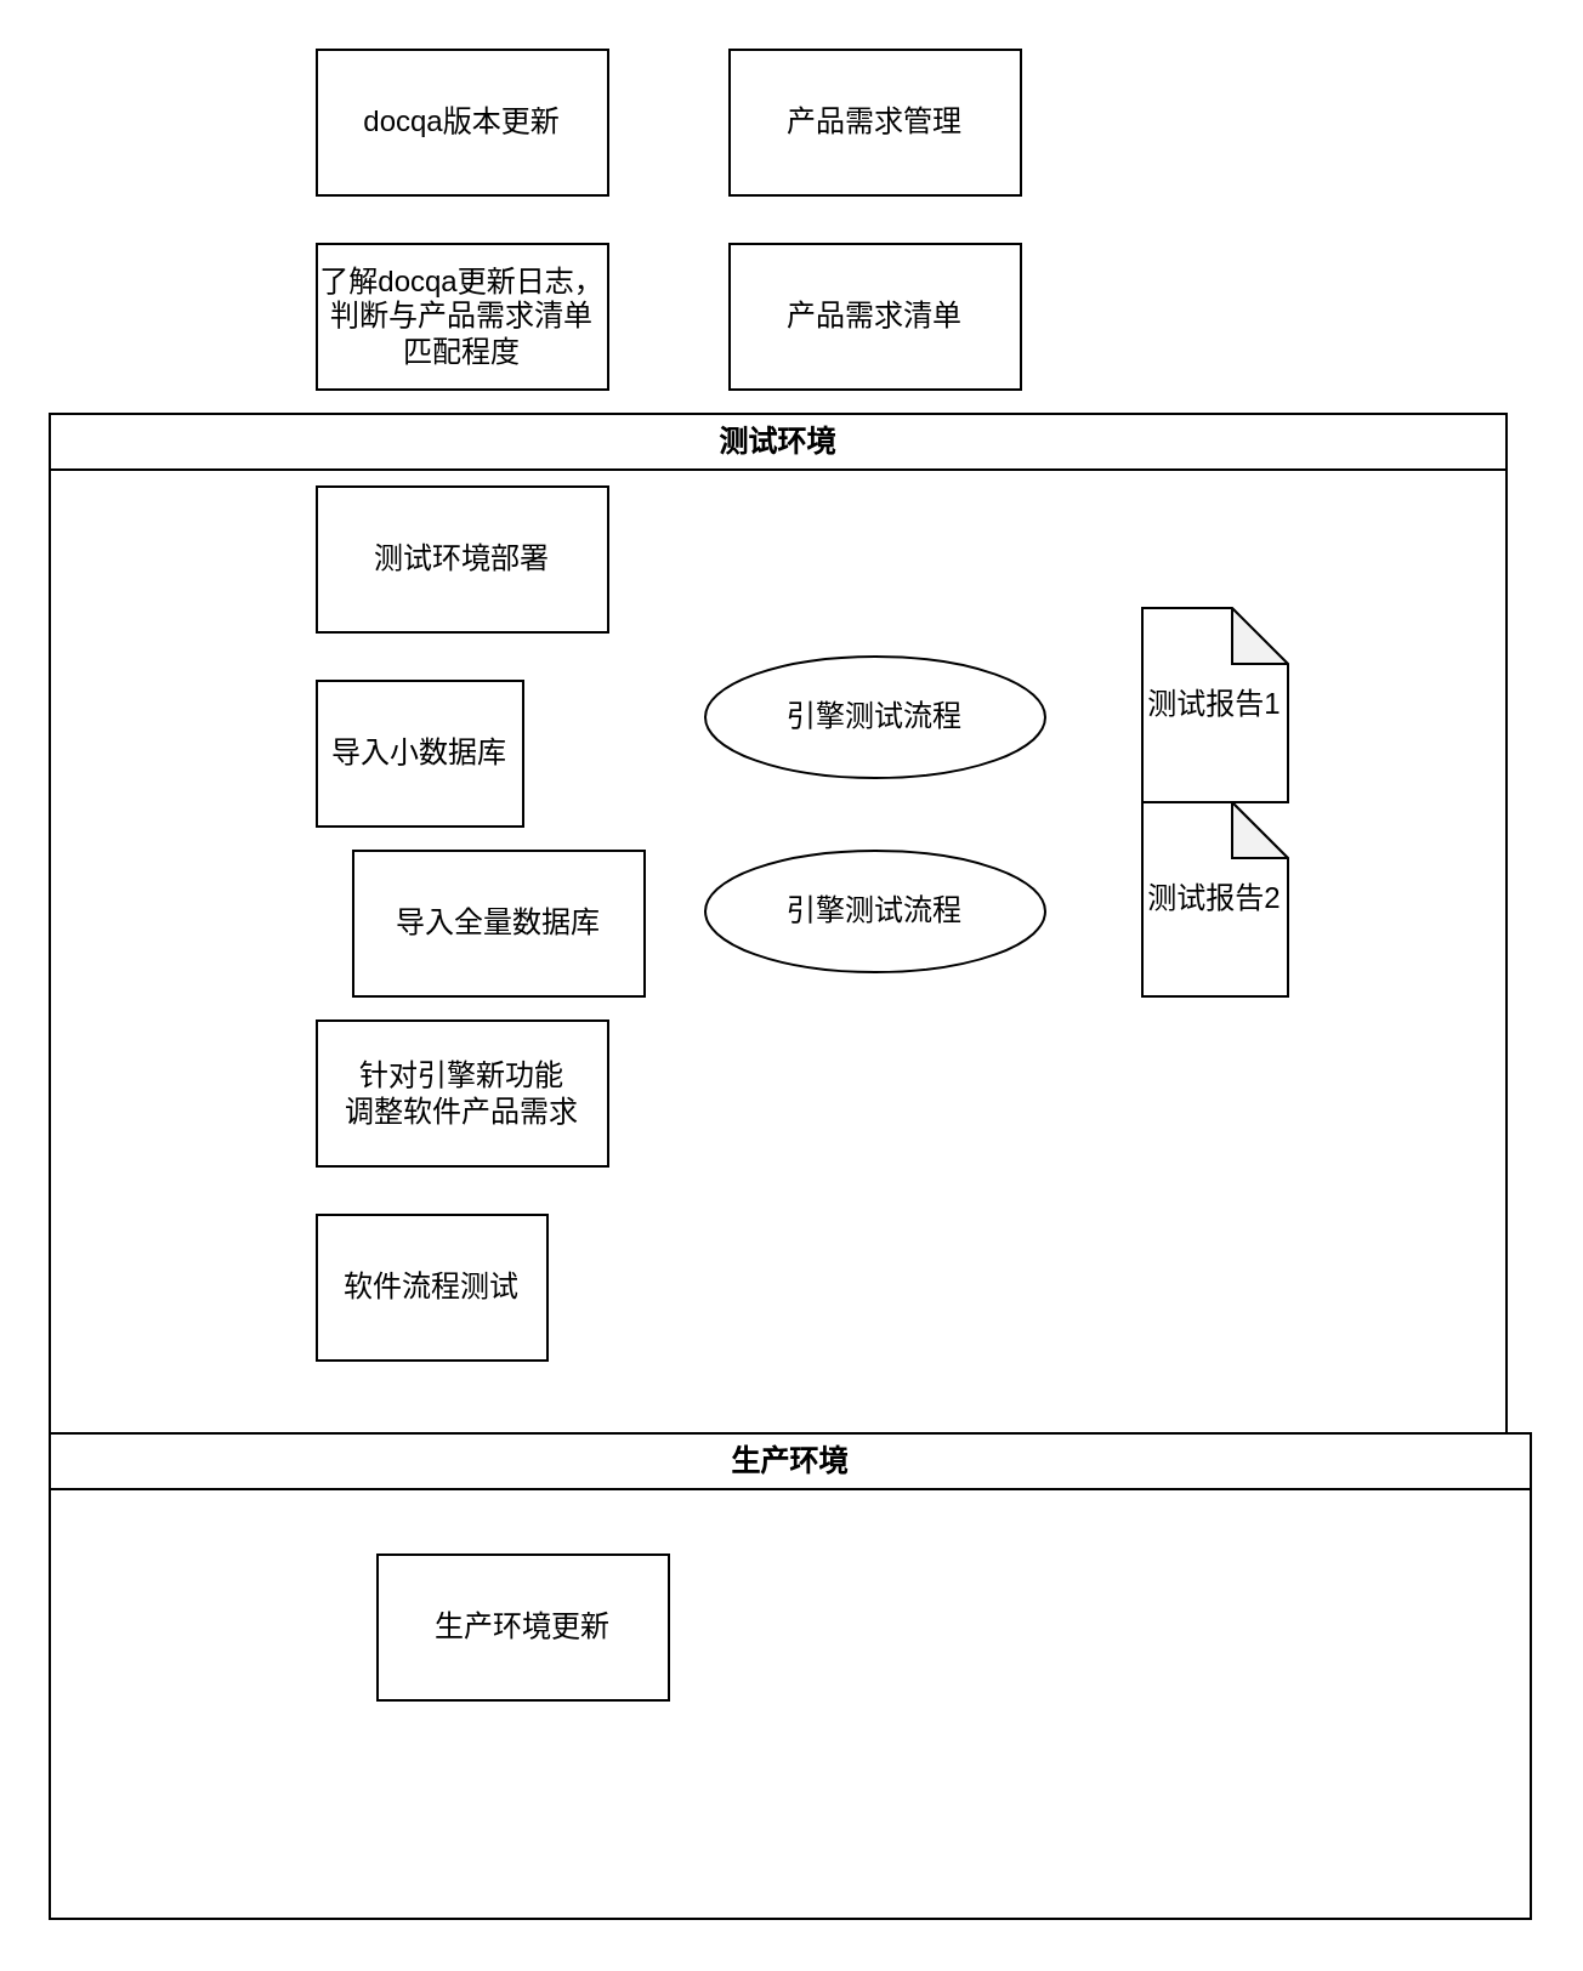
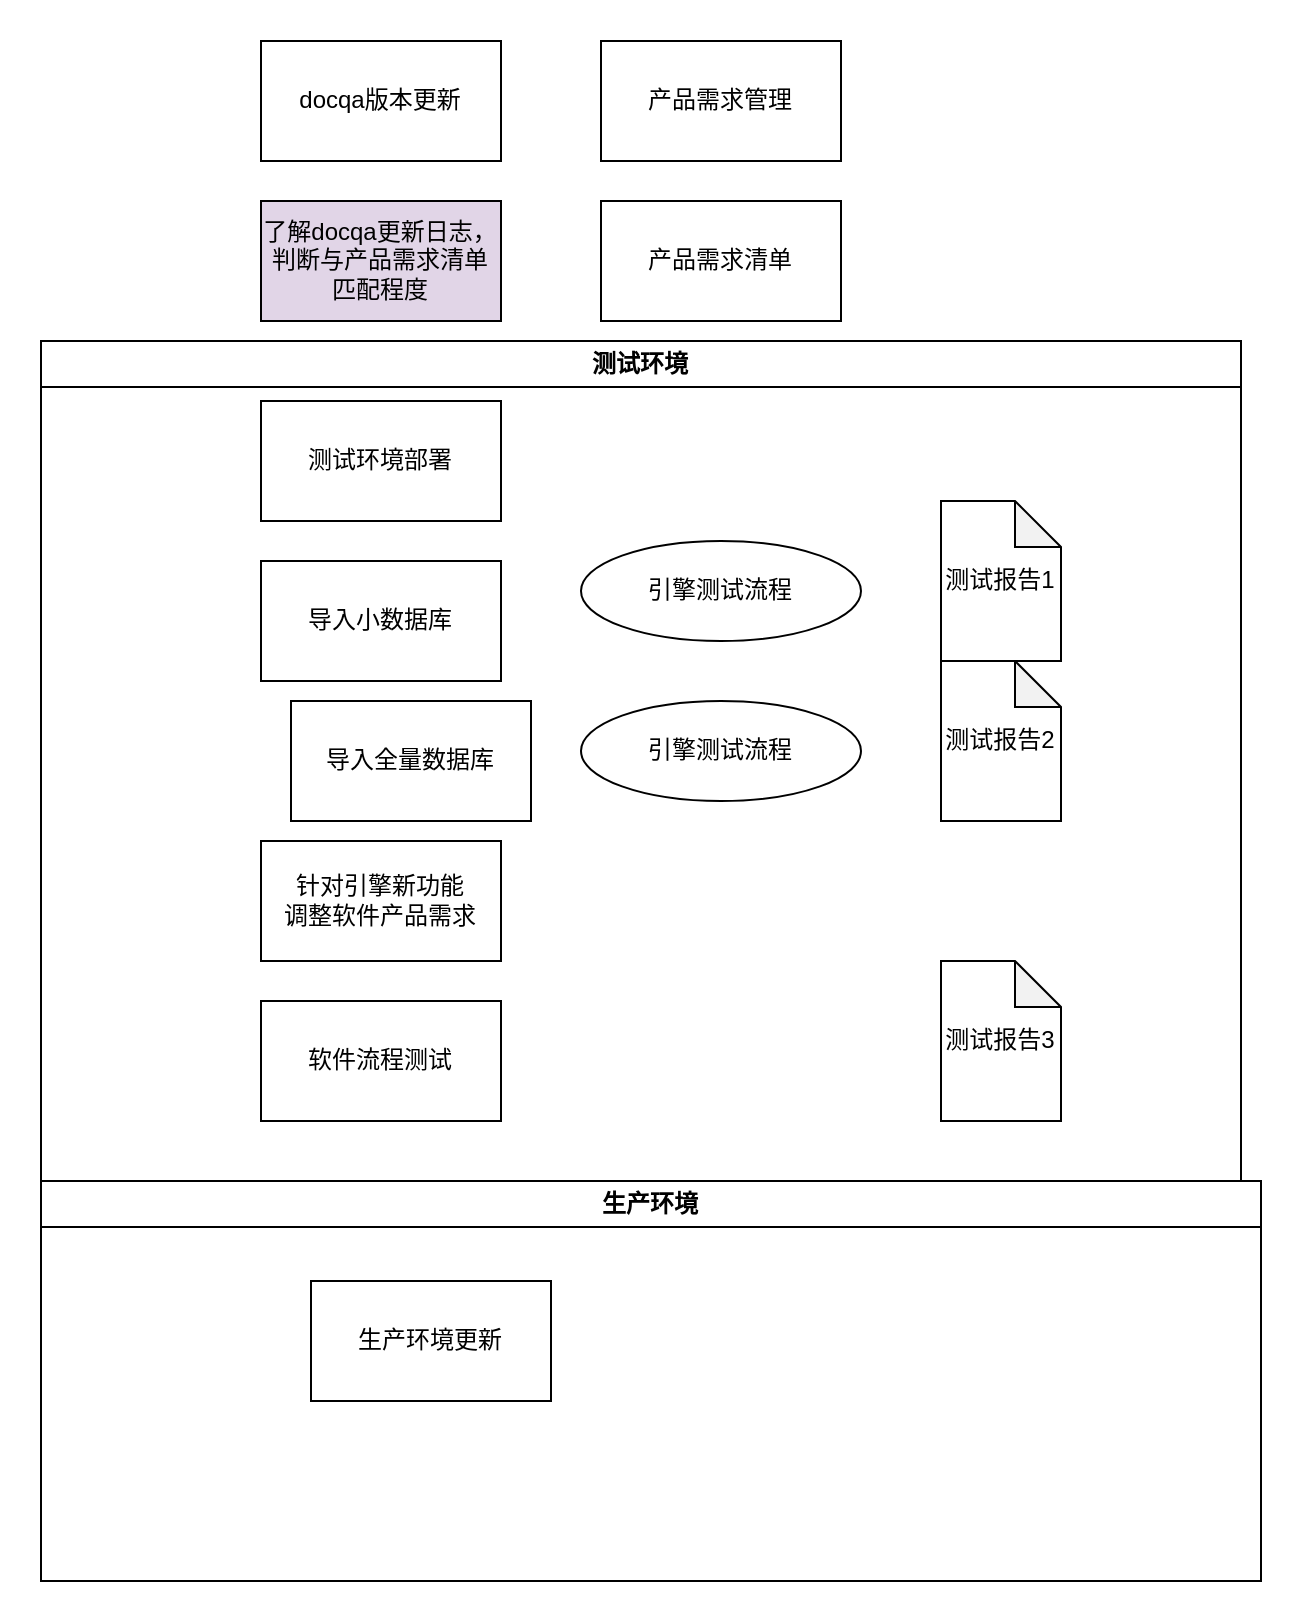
- <mxCell id="5" value="了解docqa更新日志，判断与产品需求清单匹配程度" style="rounded=0;whiteSpace=wrap;html=1;" vertex="1" parent="1"><mxGeometry x="130" y="100" width="120" height="60" as="geometry" /></mxCell>
+ <mxCell id="5" value="了解docqa更新日志，判断与产品需求清单匹配程度" style="rounded=0;whiteSpace=wrap;html=1;fillColor=#e1d5e7;" vertex="1" parent="1"><mxGeometry x="130" y="100" width="120" height="60" as="geometry" /></mxCell>
- <mxCell id="15" value="导入小数据库" style="rounded=0;whiteSpace=wrap;html=1;" vertex="1" parent="6"><mxGeometry x="110" y="110" width="85" height="60" as="geometry" /></mxCell>
+ <mxCell id="15" value="导入小数据库" style="rounded=0;whiteSpace=wrap;html=1;" vertex="1" parent="6"><mxGeometry x="110" y="110" width="120" height="60" as="geometry" /></mxCell>
+ <mxCell id="14" value="测试报告3" style="shape=note;whiteSpace=wrap;html=1;backgroundOutline=1;darkOpacity=0.05;size=23;" vertex="1" parent="6"><mxGeometry x="450" y="310" width="60" height="80" as="geometry" /></mxCell>
- <mxCell id="13" value="软件流程测试" style="rounded=0;whiteSpace=wrap;html=1;" vertex="1" parent="6"><mxGeometry x="110" y="330" width="95" height="60" as="geometry" /></mxCell>
+ <mxCell id="13" value="软件流程测试" style="rounded=0;whiteSpace=wrap;html=1;" vertex="1" parent="6"><mxGeometry x="110" y="330" width="120" height="60" as="geometry" /></mxCell>
